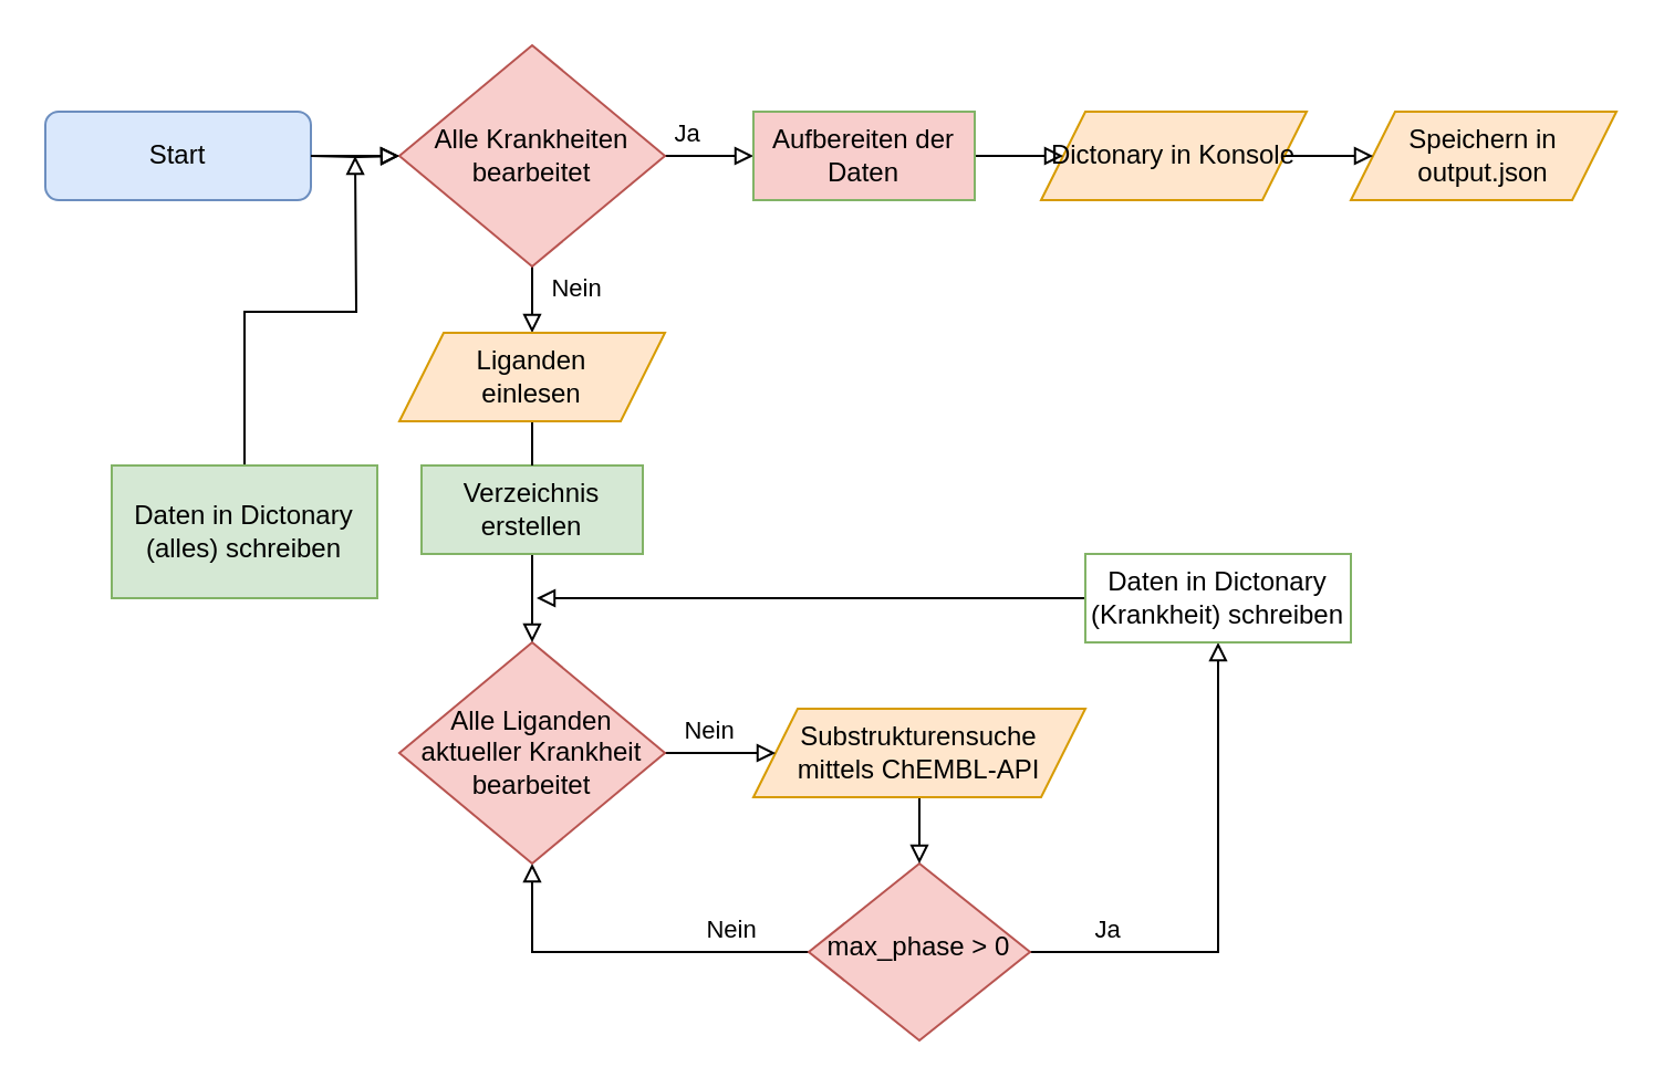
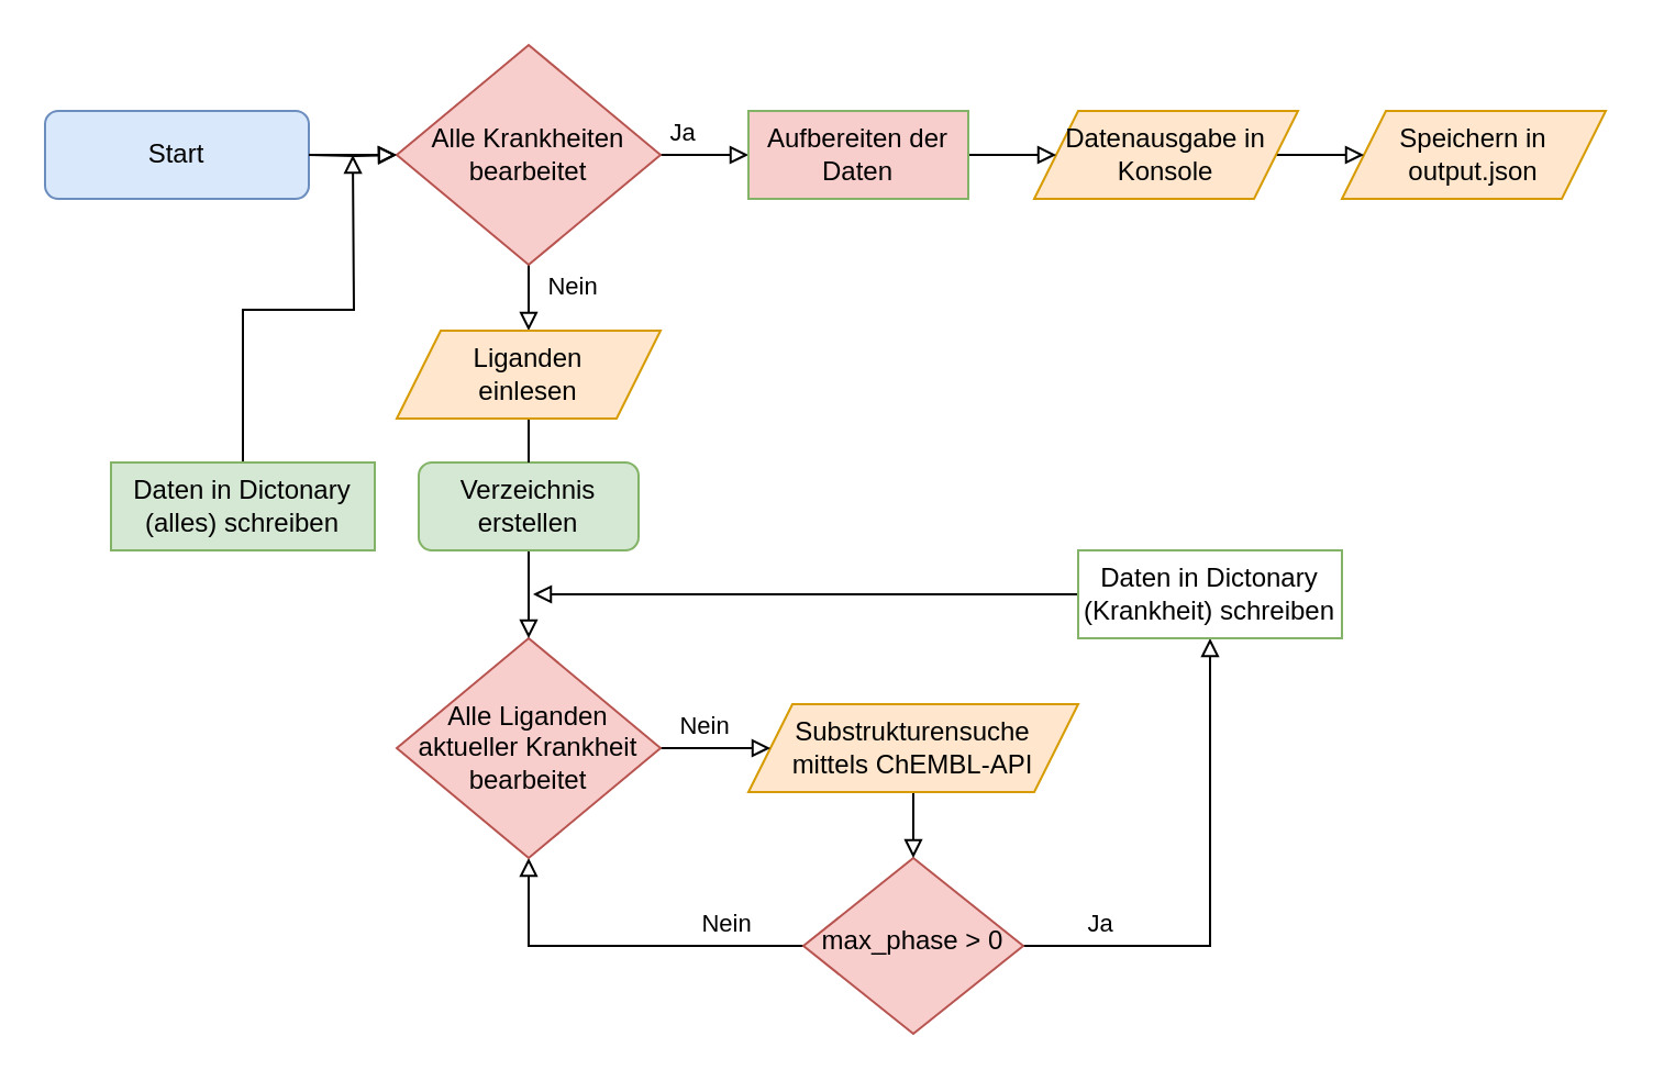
- <mxCell id="11" value="&lt;span style=&quot;color: rgb(0 , 0 , 0) ; font-family: &amp;quot;helvetica&amp;quot; ; font-size: 12px ; font-style: normal ; font-weight: 400 ; letter-spacing: normal ; text-align: center ; text-indent: 0px ; text-transform: none ; word-spacing: 0px ; display: inline ; float: none&quot;&gt;Dictonary in Konsole&lt;/span&gt;" style="shape=parallelogram;perimeter=parallelogramPerimeter;whiteSpace=wrap;html=1;fixedSize=1;fillColor=#ffe6cc;strokeColor=#d79b00;labelBackgroundColor=none;" parent="1" vertex="1"><mxGeometry x="470" y="50" width="120" height="40" as="geometry" /></mxCell>
+ <mxCell id="11" value="&lt;span style=&quot;color: rgb(0 , 0 , 0) ; font-family: &amp;quot;helvetica&amp;quot; ; font-size: 12px ; font-style: normal ; font-weight: 400 ; letter-spacing: normal ; text-align: center ; text-indent: 0px ; text-transform: none ; word-spacing: 0px ; display: inline ; float: none&quot;&gt;Datenausgabe in Konsole&lt;/span&gt;" style="shape=parallelogram;perimeter=parallelogramPerimeter;whiteSpace=wrap;html=1;fixedSize=1;fillColor=#ffe6cc;strokeColor=#d79b00;labelBackgroundColor=none;" parent="1" vertex="1"><mxGeometry x="470" y="50" width="120" height="40" as="geometry" /></mxCell>
- <mxCell id="24" value="Verzeichnis erstellen" style="rounded=0;whiteSpace=wrap;html=1;fillColor=#d5e8d4;strokeColor=#82b366;labelBackgroundColor=none;" parent="1" vertex="1"><mxGeometry x="190" y="210" width="100" height="40" as="geometry" /></mxCell>
+ <mxCell id="24" value="Verzeichnis erstellen" style="whiteSpace=wrap;html=1;fillColor=#d5e8d4;strokeColor=#82b366;labelBackgroundColor=none;rounded=1;" parent="1" vertex="1"><mxGeometry x="190" y="210" width="100" height="40" as="geometry" /></mxCell>
- <mxCell id="20" value="Daten in Dictonary (alles) schreiben" style="rounded=0;whiteSpace=wrap;html=1;fillColor=#d5e8d4;strokeColor=#82b366;labelBackgroundColor=none;" parent="1" vertex="1"><mxGeometry x="50" y="210" width="120" height="60" as="geometry" /></mxCell>
+ <mxCell id="20" value="Daten in Dictonary (alles) schreiben" style="rounded=0;whiteSpace=wrap;html=1;fillColor=#d5e8d4;strokeColor=#82b366;labelBackgroundColor=none;" parent="1" vertex="1"><mxGeometry x="50" y="210" width="120" height="40" as="geometry" /></mxCell>
